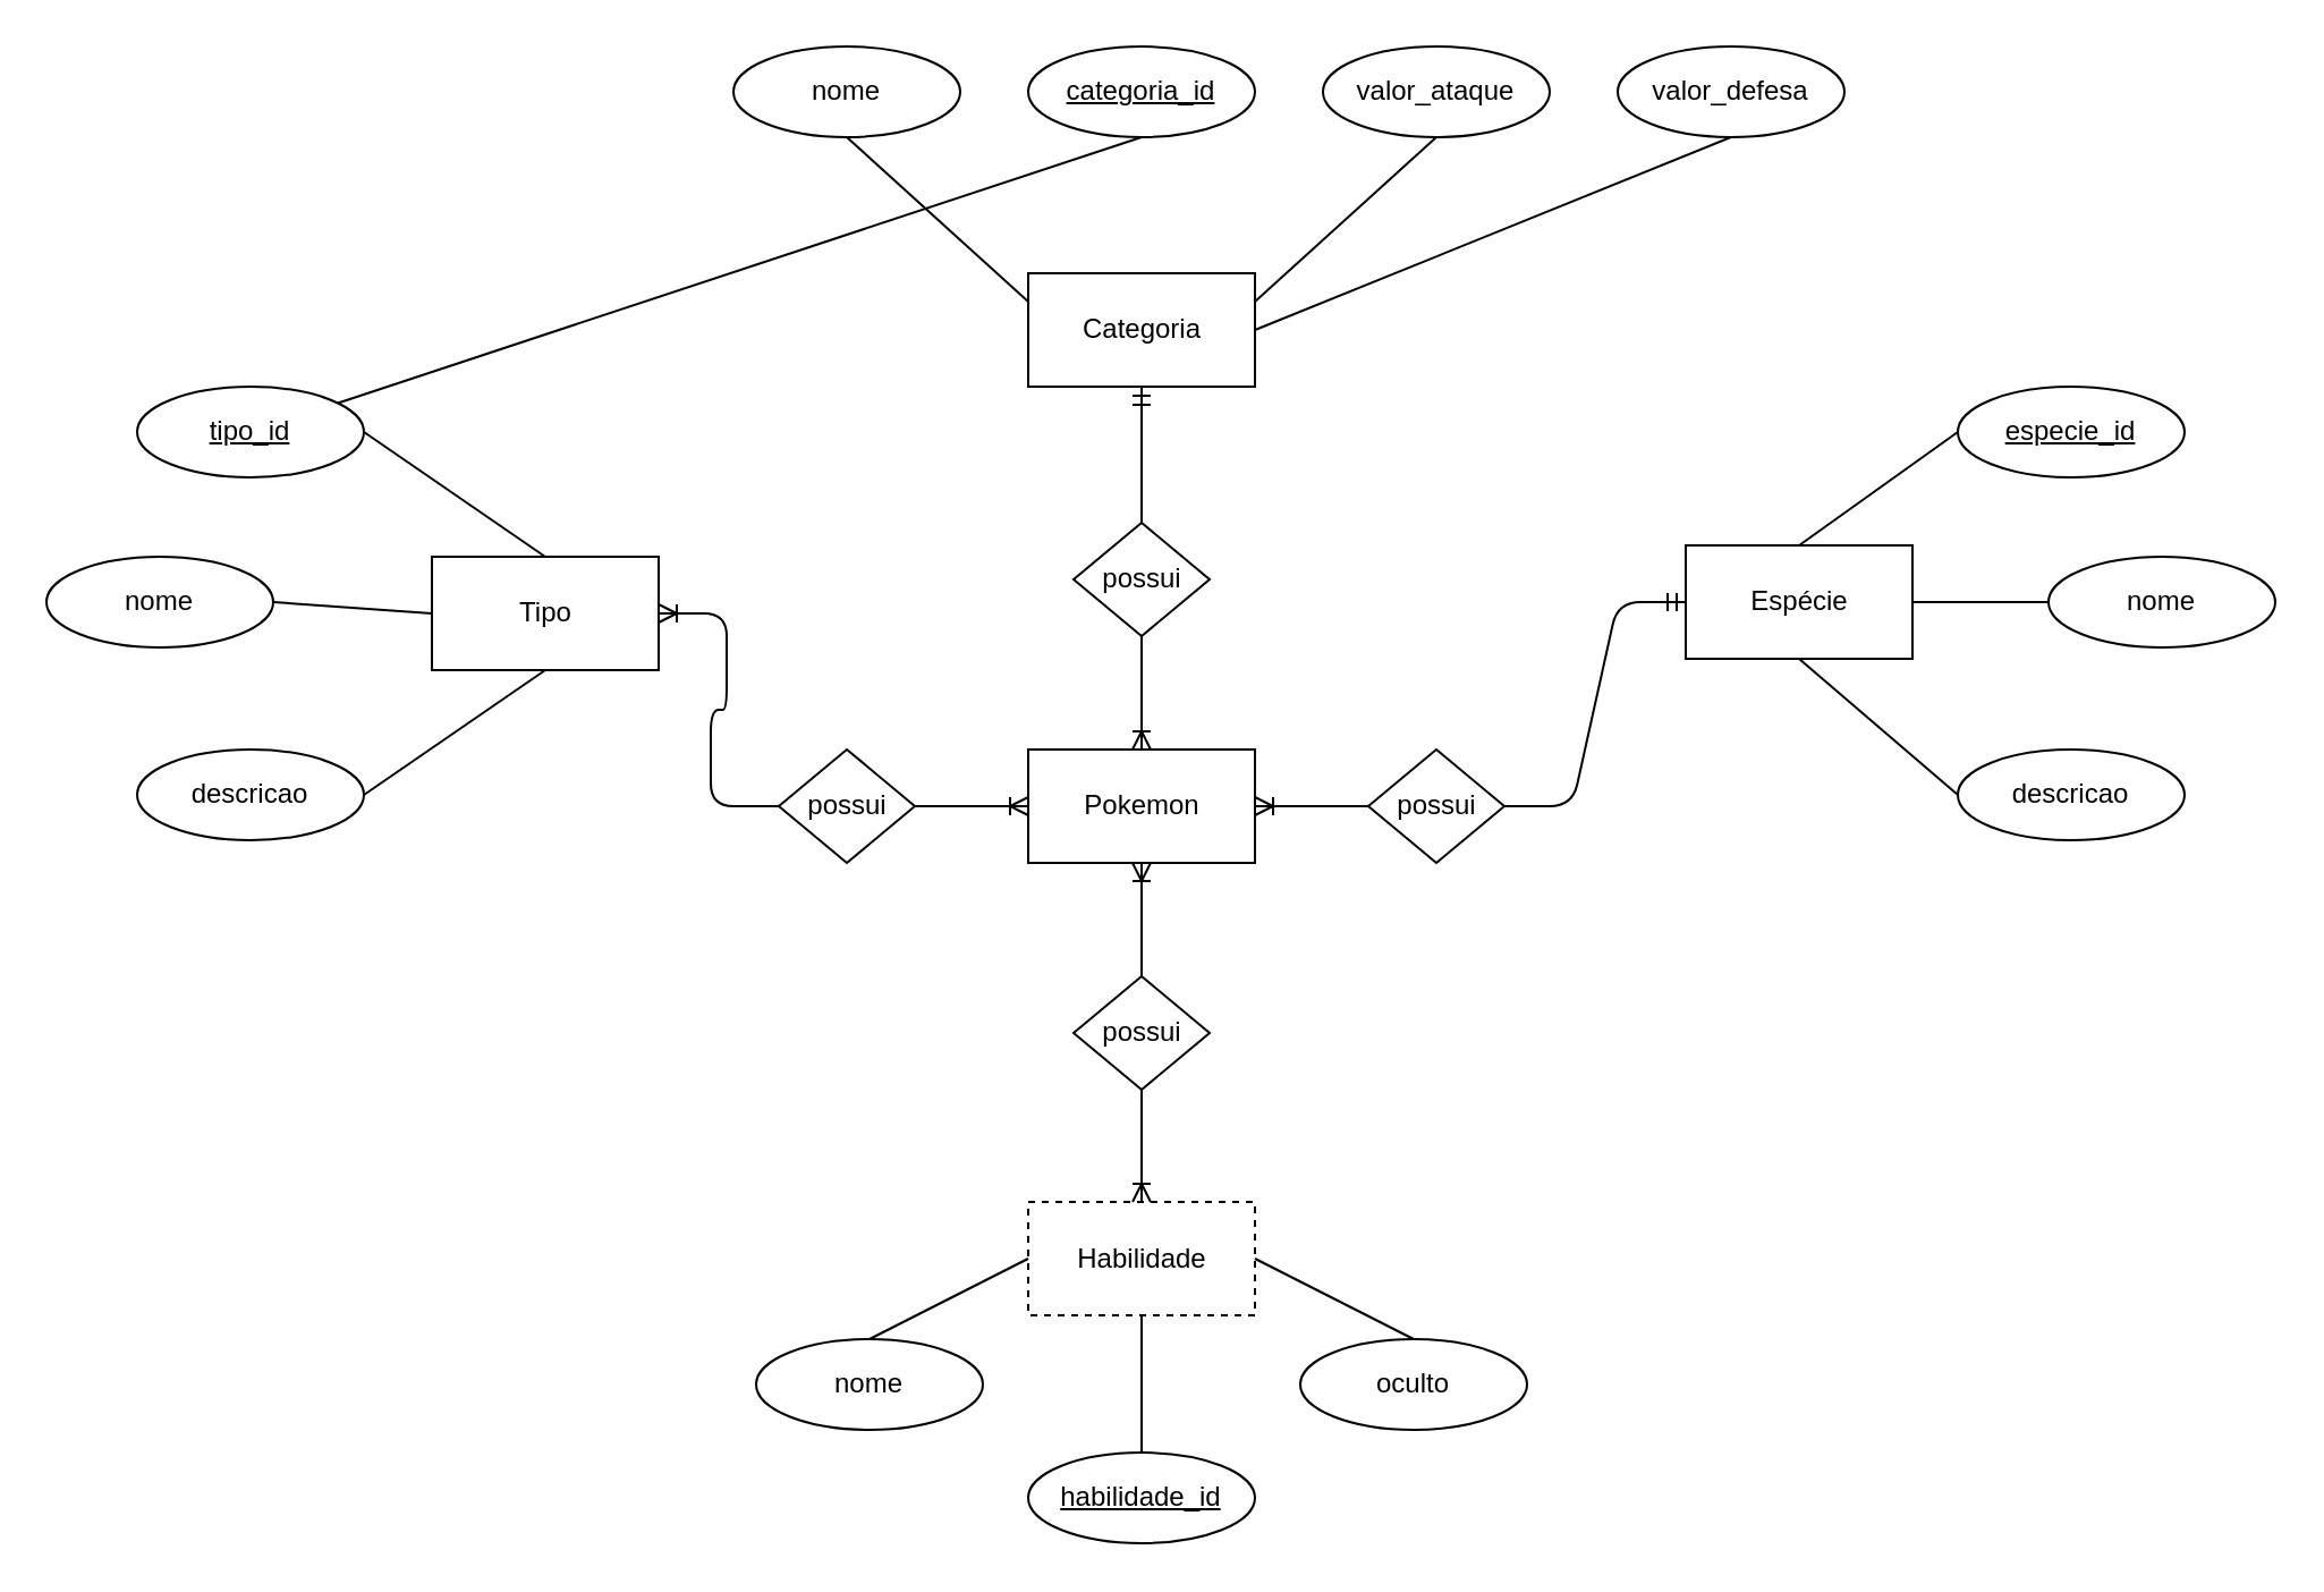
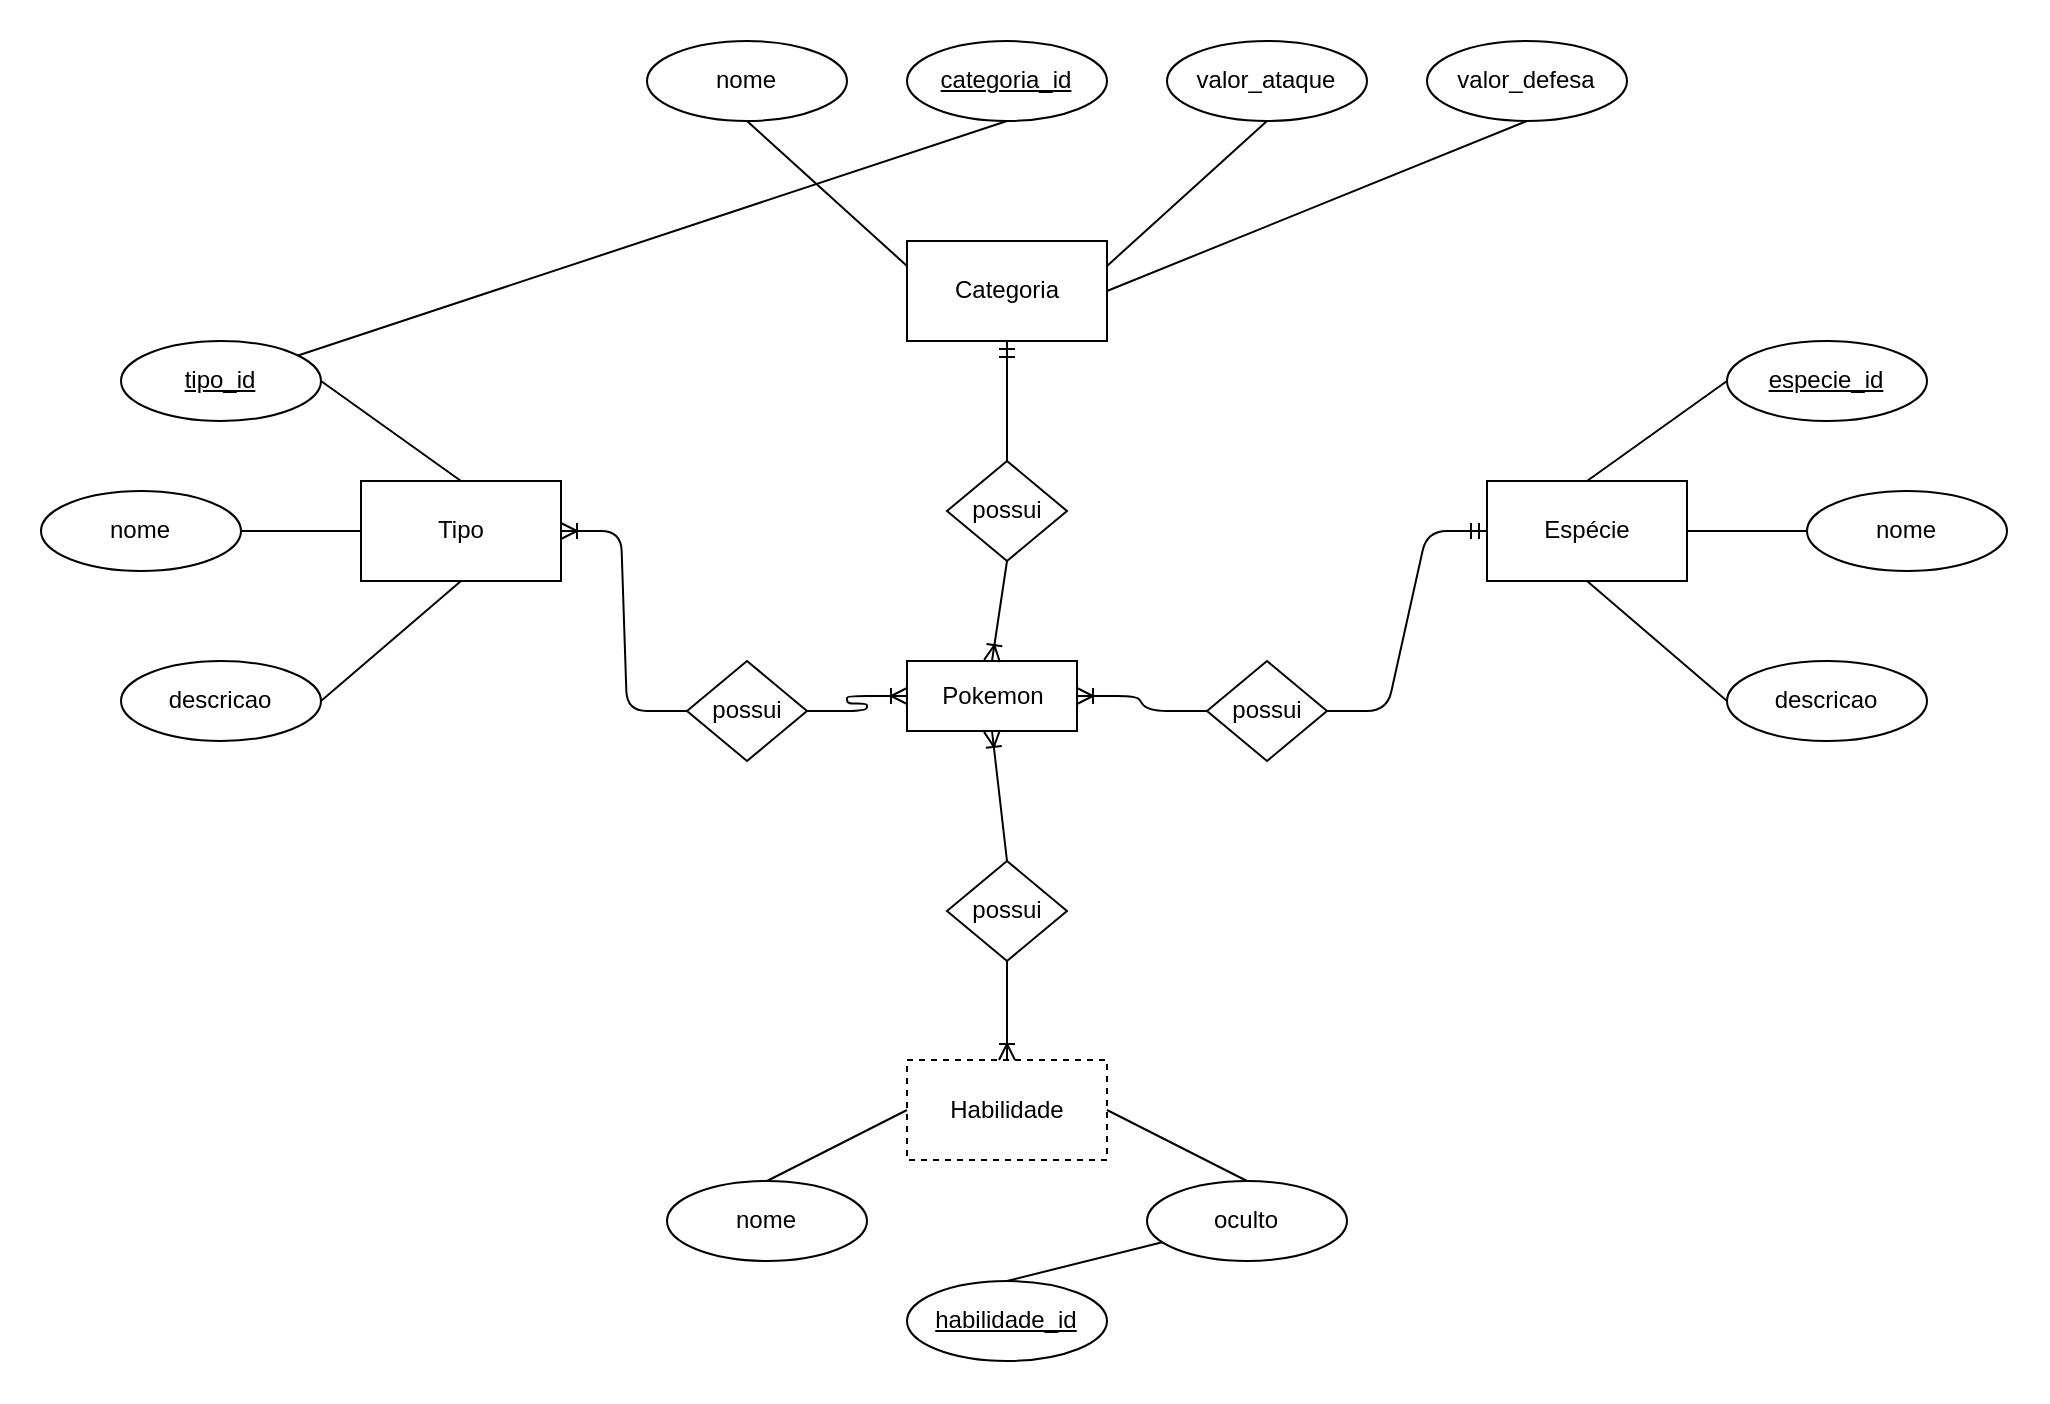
- <mxCell id="8" value="Tipo" style="html=1;dashed=0;whitespace=wrap;" parent="1" vertex="1"><mxGeometry x="190" y="245" width="100" height="50" as="geometry" /></mxCell>
+ <mxCell id="8" value="Tipo" style="html=1;dashed=0;whitespace=wrap;" parent="1" vertex="1"><mxGeometry x="180" y="240" width="100" height="50" as="geometry" /></mxCell>
- <mxCell id="2" value="Pokemon" style="html=1;dashed=0;whitespace=wrap;" parent="1" vertex="1"><mxGeometry x="453" y="330" width="100" height="50" as="geometry" /></mxCell>
+ <mxCell id="2" value="Pokemon" style="html=1;dashed=0;whitespace=wrap;" parent="1" vertex="1"><mxGeometry x="453" y="330" width="85" height="35" as="geometry" /></mxCell>
- <mxCell id="34" value="" style="endArrow=none;html=1;entryX=0.5;entryY=1;entryDx=0;entryDy=0;exitX=0.5;exitY=0;exitDx=0;exitDy=0;" edge="1" parent="1" source="21" target="10"><mxGeometry width="50" height="50" relative="1" as="geometry"><mxPoint x="483" y="620" as="sourcePoint" /><mxPoint x="533" y="570" as="targetPoint" /></mxGeometry></mxCell>
+ <mxCell id="34" value="" style="endArrow=none;html=1;exitX=0.5;exitY=0;exitDx=0;exitDy=0;" edge="1" parent="1" source="21" target="23"><mxGeometry width="50" height="50" relative="1" as="geometry"><mxPoint x="483" y="620" as="sourcePoint" /><mxPoint x="533" y="570" as="targetPoint" /></mxGeometry></mxCell>
